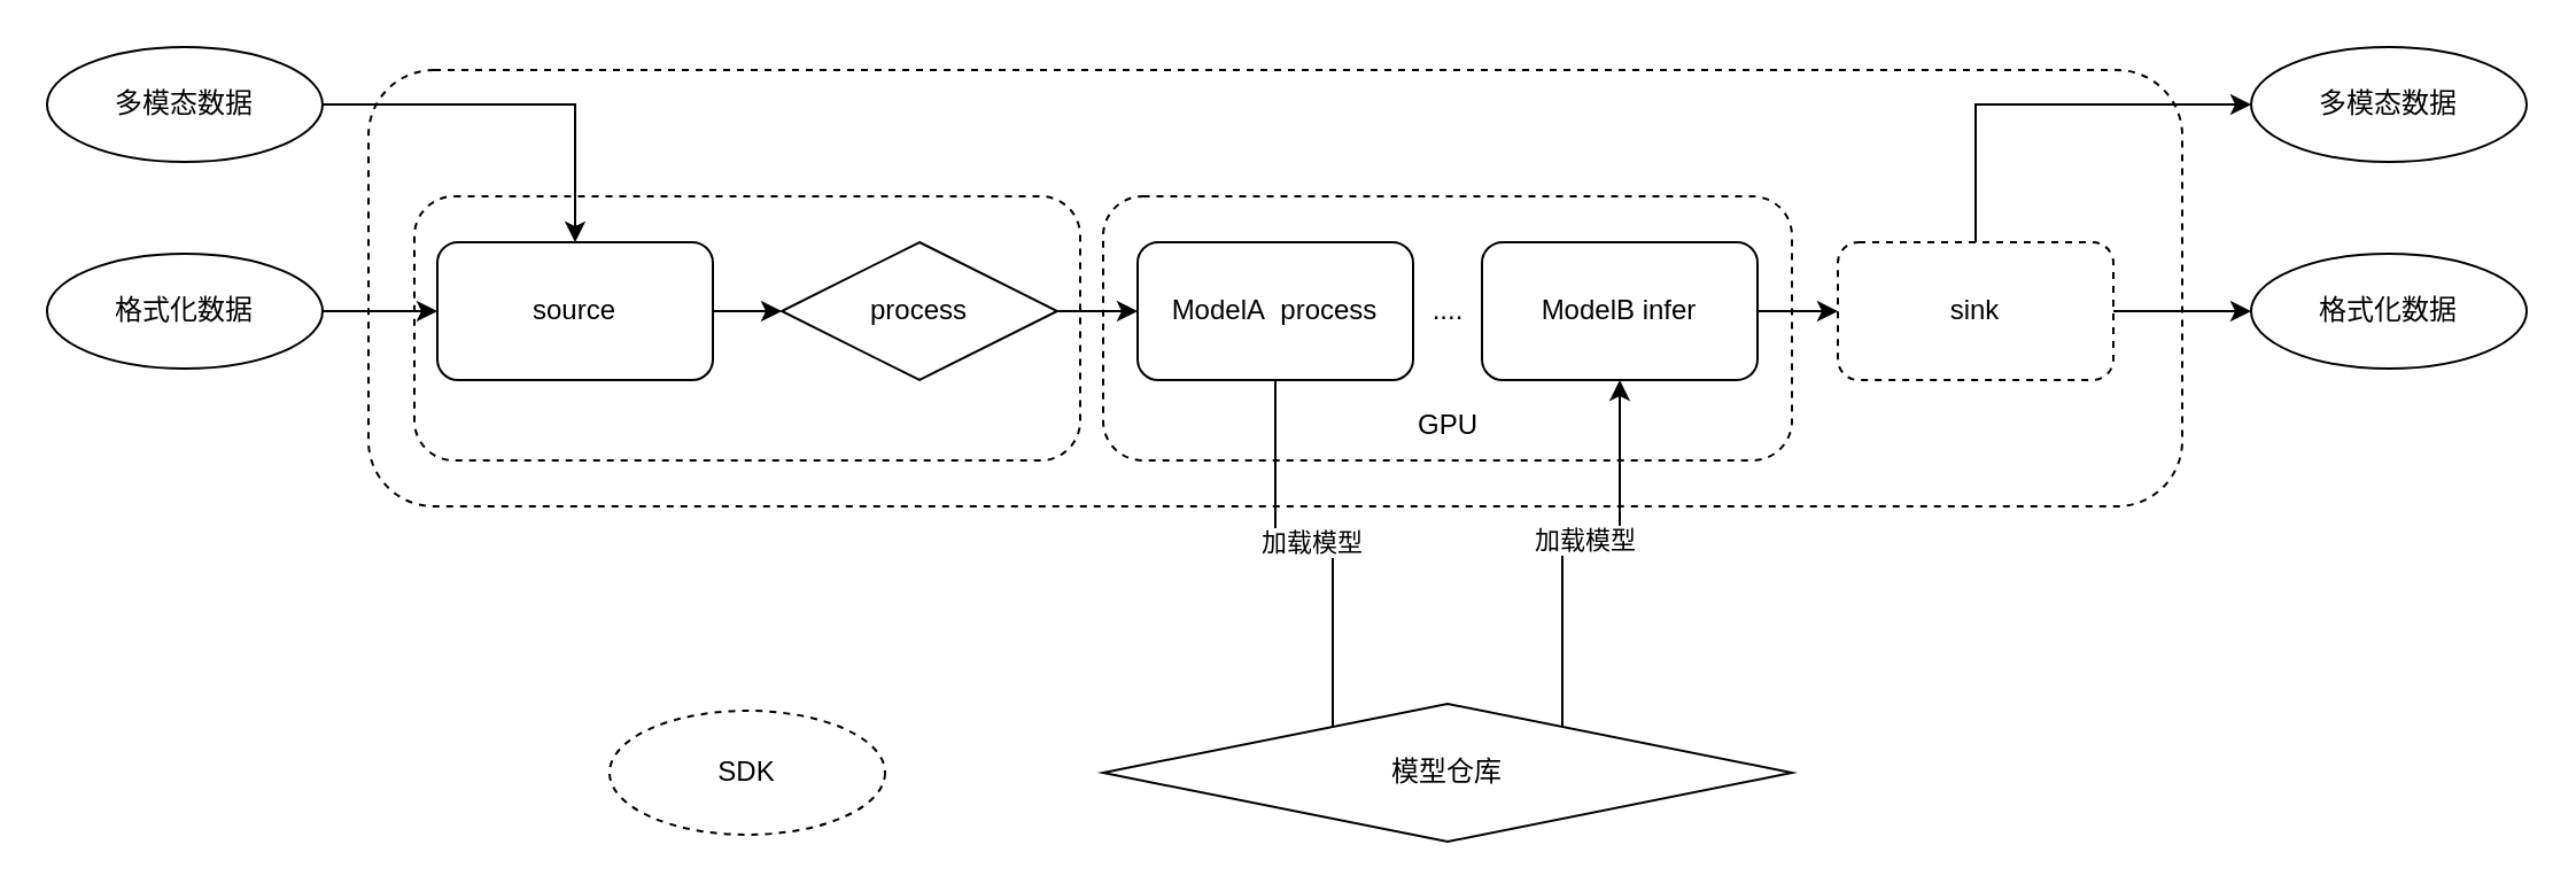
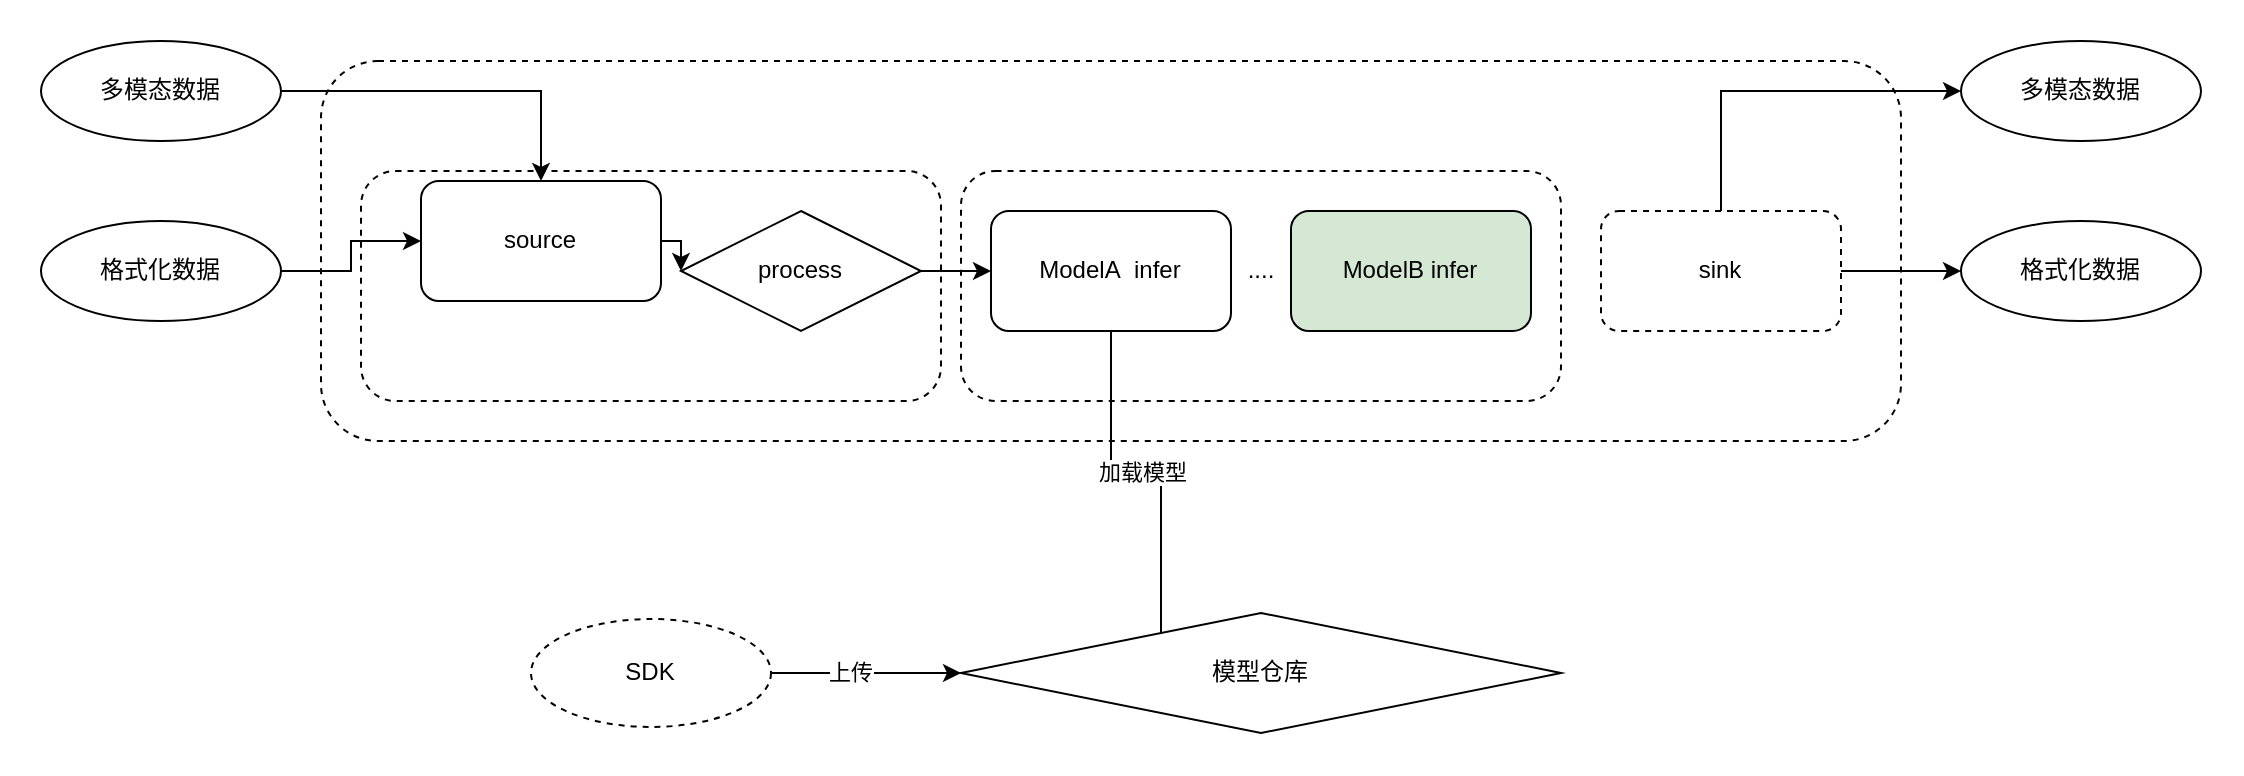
- <mxCell id="4" value="source" style="rounded=1;whiteSpace=wrap;html=1;" vertex="1" parent="1"><mxGeometry x="190" y="105" width="120" height="60" as="geometry" /></mxCell>
+ <mxCell id="4" value="source" style="rounded=1;whiteSpace=wrap;html=1;" vertex="1" parent="1"><mxGeometry x="210" y="90" width="120" height="60" as="geometry" /></mxCell>
- <mxCell id="5" value="ModelA&amp;nbsp; process" style="rounded=1;whiteSpace=wrap;html=1;" vertex="1" parent="1"><mxGeometry x="495" y="105" width="120" height="60" as="geometry" /></mxCell>
+ <mxCell id="5" value="ModelA&amp;nbsp; infer" style="rounded=1;whiteSpace=wrap;html=1;" vertex="1" parent="1"><mxGeometry x="495" y="105" width="120" height="60" as="geometry" /></mxCell>
- <mxCell id="11" value="ModelB infer" style="rounded=1;whiteSpace=wrap;html=1;" vertex="1" parent="1"><mxGeometry x="645" y="105" width="120" height="60" as="geometry" /></mxCell>
+ <mxCell id="11" value="ModelB infer" style="rounded=1;whiteSpace=wrap;html=1;fillColor=#d5e8d4;" vertex="1" parent="1"><mxGeometry x="645" y="105" width="120" height="60" as="geometry" /></mxCell>
- <mxCell id="10" style="edgeStyle=orthogonalEdgeStyle;rounded=0;orthogonalLoop=1;jettySize=auto;html=1;exitX=1;exitY=0.5;exitDx=0;exitDy=0;entryX=0;entryY=0.5;entryDx=0;entryDy=0;" edge="1" parent="1" source="11" target="14"><mxGeometry relative="1" as="geometry" /></mxCell>
- <mxCell id="27" value="GPU" style="text;html=1;align=center;verticalAlign=middle;resizable=0;points=[];autosize=1;strokeColor=none;fillColor=none;" vertex="1" parent="1"><mxGeometry x="605" y="170" width="50" height="30" as="geometry" /></mxCell>
- <mxCell id="19" style="edgeStyle=orthogonalEdgeStyle;rounded=0;orthogonalLoop=1;jettySize=auto;html=1;exitX=0.75;exitY=0;exitDx=0;exitDy=0;entryX=0.5;entryY=1;entryDx=0;entryDy=0;" edge="1" parent="1" source="21" target="11"><mxGeometry relative="1" as="geometry" /></mxCell>
- <mxCell id="20" value="加载模型" style="edgeLabel;html=1;align=center;verticalAlign=middle;resizable=0;points=[];" vertex="1" connectable="0" parent="19"><mxGeometry x="0.018" y="1" relative="1" as="geometry"><mxPoint as="offset" /></mxGeometry></mxCell>
+ <mxCell id="28" style="edgeStyle=orthogonalEdgeStyle;rounded=0;orthogonalLoop=1;jettySize=auto;html=1;exitX=1;exitY=0.5;exitDx=0;exitDy=0;entryX=0;entryY=0.5;entryDx=0;entryDy=0;" edge="1" parent="1" source="30" target="21"><mxGeometry relative="1" as="geometry" /></mxCell>
+ <mxCell id="29" value="上传" style="edgeLabel;html=1;align=center;verticalAlign=middle;resizable=0;points=[];" vertex="1" connectable="0" parent="28"><mxGeometry x="-0.179" y="1" relative="1" as="geometry"><mxPoint as="offset" /></mxGeometry></mxCell>
